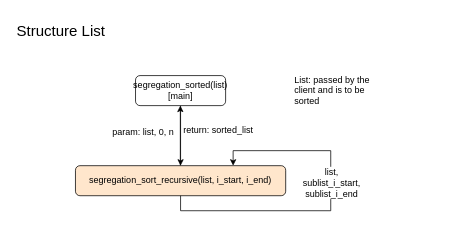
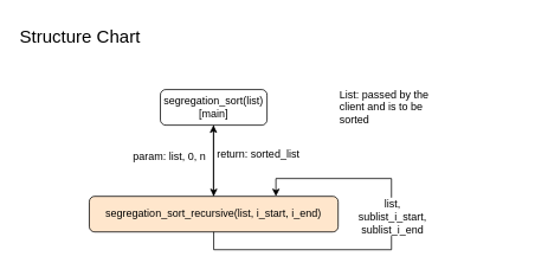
- <mxCell id="2" value="Structure List" style="text;html=1;strokeColor=none;fillColor=none;align=left;verticalAlign=middle;whiteSpace=wrap;rounded=0;fontSize=20;" vertex="1" parent="1"><mxGeometry x="20" y="20" width="560" height="40" as="geometry" /></mxCell>
+ <mxCell id="2" value="Structure Chart" style="text;html=1;strokeColor=none;fillColor=none;align=left;verticalAlign=middle;whiteSpace=wrap;rounded=0;fontSize=20;" vertex="1" parent="1"><mxGeometry x="20" y="20" width="560" height="40" as="geometry" /></mxCell>
- <mxCell id="4" value="&lt;div style=&quot;font-size: 12px&quot;&gt;&lt;span&gt;segregation_sorted(list)&lt;/span&gt;&lt;br&gt;&lt;/div&gt;&lt;div style=&quot;font-size: 12px&quot;&gt;&lt;span&gt;&lt;font style=&quot;font-size: 12px&quot;&gt;[main]&lt;/font&gt;&lt;/span&gt;&lt;/div&gt;" style="rounded=1;whiteSpace=wrap;html=1;fontSize=20;align=center;" vertex="1" parent="1"><mxGeometry x="180" y="100" width="120" height="40" as="geometry" /></mxCell>
+ <mxCell id="4" value="&lt;div style=&quot;font-size: 12px&quot;&gt;&lt;span&gt;segregation_sort(list)&lt;/span&gt;&lt;br&gt;&lt;/div&gt;&lt;div style=&quot;font-size: 12px&quot;&gt;&lt;span&gt;&lt;font style=&quot;font-size: 12px&quot;&gt;[main]&lt;/font&gt;&lt;/span&gt;&lt;/div&gt;" style="rounded=1;whiteSpace=wrap;html=1;fontSize=20;align=center;" vertex="1" parent="1"><mxGeometry x="180" y="100" width="120" height="40" as="geometry" /></mxCell>
- <mxCell id="9" value="List: passed by the client and is to be sorted" style="text;html=1;strokeColor=none;fillColor=none;align=left;verticalAlign=middle;whiteSpace=wrap;rounded=0;fontSize=12;" vertex="1" parent="1"><mxGeometry x="390" y="100" width="110" height="40" as="geometry" /></mxCell>
+ <mxCell id="9" value="List: passed by the client and is to be sorted" style="text;html=1;strokeColor=none;fillColor=none;align=left;verticalAlign=middle;whiteSpace=wrap;rounded=0;fontSize=12;" vertex="1" parent="1"><mxGeometry x="380" y="100" width="110" height="40" as="geometry" /></mxCell>
